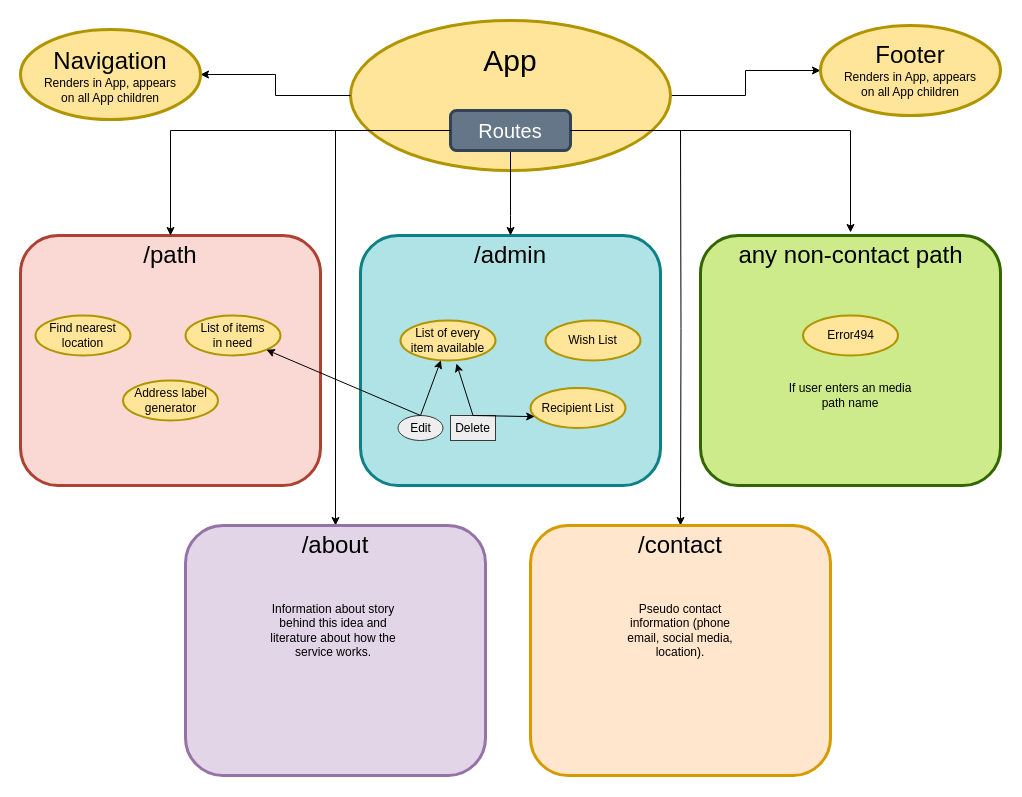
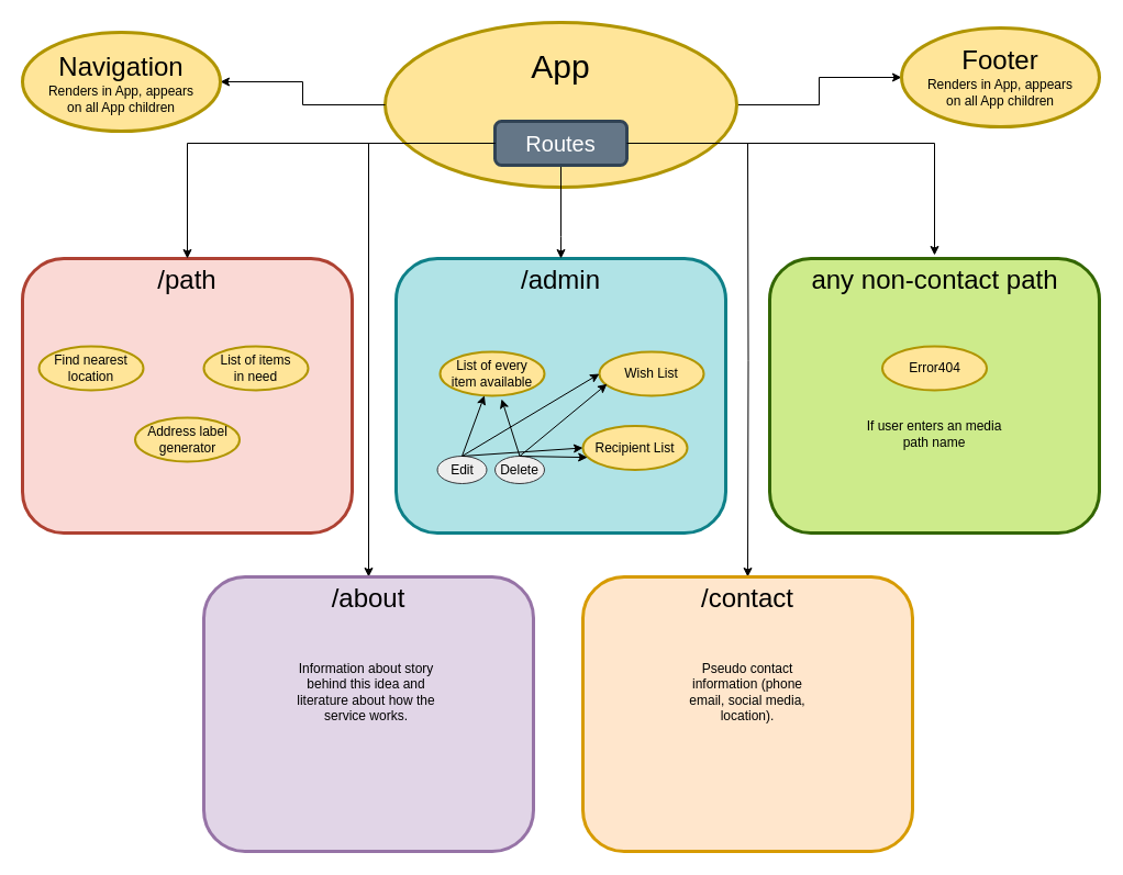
- <mxCell id="36" value="&lt;font color=&quot;#000000&quot;&gt;Error494&lt;br&gt;&lt;/font&gt;" style="ellipse;whiteSpace=wrap;html=1;strokeWidth=2;fillColor=#FFE599;strokeColor=#B09500;fontColor=#ffffff;" vertex="1" parent="1"><mxGeometry x="802.5" y="315" width="95" height="40" as="geometry" /></mxCell>
+ <mxCell id="36" value="&lt;font color=&quot;#000000&quot;&gt;Error404&lt;br&gt;&lt;/font&gt;" style="ellipse;whiteSpace=wrap;html=1;strokeWidth=2;fillColor=#FFE599;strokeColor=#B09500;fontColor=#ffffff;" vertex="1" parent="1"><mxGeometry x="802.5" y="315" width="95" height="40" as="geometry" /></mxCell>
- <mxCell id="29" value="" style="endArrow=classic;html=1;exitX=0.5;exitY=0;exitDx=0;exitDy=0;" edge="1" parent="1" source="25" target="20"><mxGeometry width="50" height="50" relative="1" as="geometry"><mxPoint x="482.759" y="424.759" as="sourcePoint" /><mxPoint x="466" y="373" as="targetPoint" /></mxGeometry></mxCell>
+ <mxCell id="29" value="" style="endArrow=classic;html=1;exitX=0.5;exitY=0;exitDx=0;exitDy=0;entryX=0;entryY=0.5;entryDx=0;entryDy=0;" edge="1" parent="1" source="25" target="23"><mxGeometry width="50" height="50" relative="1" as="geometry"><mxPoint x="482.759" y="424.759" as="sourcePoint" /><mxPoint x="466" y="373" as="targetPoint" /></mxGeometry></mxCell>
+ <mxCell id="31" value="" style="endArrow=classic;html=1;exitX=0.5;exitY=0;exitDx=0;exitDy=0;entryX=0.073;entryY=0.731;entryDx=0;entryDy=0;entryPerimeter=0;" edge="1" parent="1" source="26" target="23"><mxGeometry width="50" height="50" relative="1" as="geometry"><mxPoint x="482.759" y="424.759" as="sourcePoint" /><mxPoint x="466" y="373" as="targetPoint" /></mxGeometry></mxCell>
+ <mxCell id="30" value="" style="endArrow=classic;html=1;exitX=0.5;exitY=0;exitDx=0;exitDy=0;entryX=0;entryY=0.5;entryDx=0;entryDy=0;" edge="1" parent="1" source="25" target="24"><mxGeometry width="50" height="50" relative="1" as="geometry"><mxPoint x="430.345" y="424.759" as="sourcePoint" /><mxPoint x="540" y="350.276" as="targetPoint" /></mxGeometry></mxCell>
- <mxCell id="26" value="&lt;font color=&quot;#000000&quot;&gt;Delete&lt;br&gt;&lt;/font&gt;" style="whiteSpace=wrap;html=1;strokeWidth=1;fillColor=#eeeeee;strokeColor=#36393d;rounded=0;" vertex="1" parent="1"><mxGeometry x="450" y="415" width="45" height="25" as="geometry" /></mxCell>
+ <mxCell id="26" value="&lt;font color=&quot;#000000&quot;&gt;Delete&lt;br&gt;&lt;/font&gt;" style="ellipse;whiteSpace=wrap;html=1;strokeWidth=1;fillColor=#eeeeee;strokeColor=#36393d;" vertex="1" parent="1"><mxGeometry x="450" y="415" width="45" height="25" as="geometry" /></mxCell>
